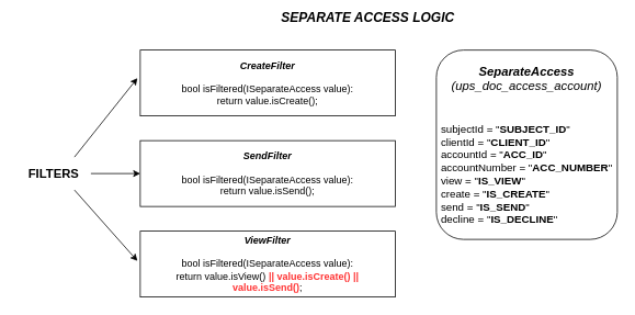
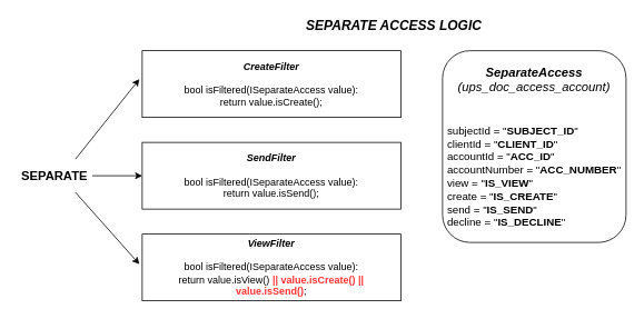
- <mxCell id="3" value="&lt;font style=&quot;font-size: 16px&quot;&gt;&lt;i&gt;&lt;b&gt;SEPARATE ACCESS LOGIC&lt;/b&gt;&lt;/i&gt;&lt;/font&gt; " style="text;html=1;strokeColor=none;fillColor=none;align=center;verticalAlign=middle;whiteSpace=wrap;rounded=0;" vertex="1" parent="1"><mxGeometry x="319" y="10" width="256" height="20" as="geometry" /></mxCell>
+ <mxCell id="3" value="&lt;font style=&quot;font-size: 16px&quot;&gt;&lt;i&gt;&lt;b&gt;SEPARATE ACCESS LOGIC&lt;/b&gt;&lt;/i&gt;&lt;/font&gt; " style="text;html=1;strokeColor=none;fillColor=none;align=center;verticalAlign=middle;whiteSpace=wrap;rounded=0;" vertex="1" parent="1"><mxGeometry x="344" y="20" width="256" height="20" as="geometry" /></mxCell>
- <mxCell id="4" value="&lt;font style=&quot;font-size: 15px&quot;&gt;&lt;b&gt;FILTERS&lt;/b&gt;&lt;/font&gt;" style="text;html=1;strokeColor=none;fillColor=none;align=center;verticalAlign=middle;whiteSpace=wrap;rounded=0;" vertex="1" parent="1"><mxGeometry y="200" width="90" height="20" as="geometry" x="20" /></mxCell>
+ <mxCell id="4" value="&lt;font style=&quot;font-size: 15px&quot;&gt;&lt;b&gt;SEPARATE&lt;/b&gt;&lt;/font&gt;" style="text;html=1;strokeColor=none;fillColor=none;align=center;verticalAlign=middle;whiteSpace=wrap;rounded=0;" vertex="1" parent="1"><mxGeometry y="200" width="90" height="20" as="geometry" x="20" /></mxCell>
